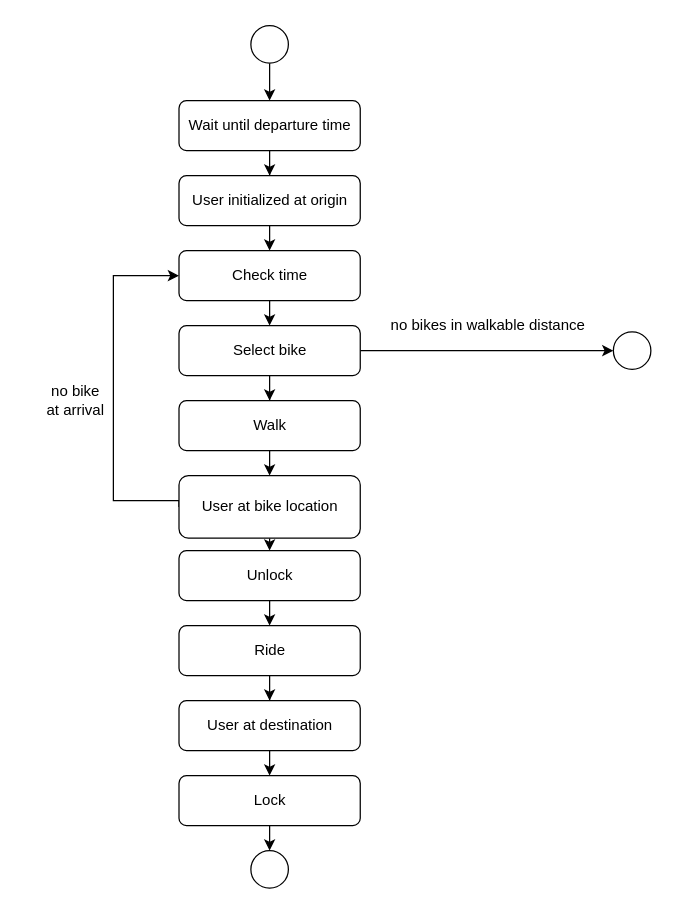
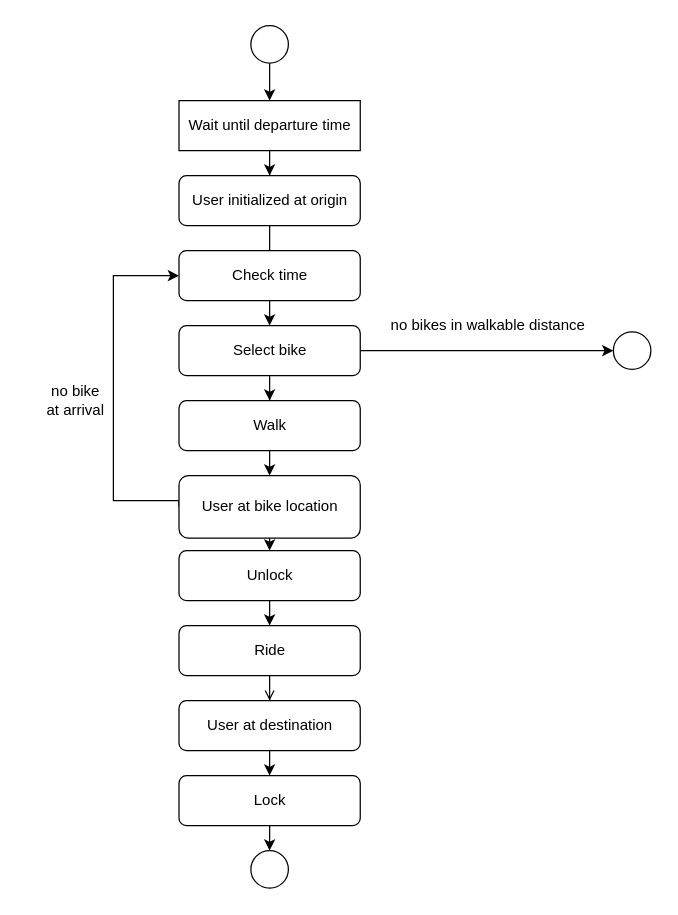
- <mxCell id="3" value="Wait until departure time" style="rounded=1;whiteSpace=wrap;html=1;fontSize=12;glass=0;strokeWidth=1;shadow=0;" parent="1" vertex="1"><mxGeometry x="142.5" y="80" width="145" height="40" as="geometry" /></mxCell>
+ <mxCell id="3" value="Wait until departure time" style="whiteSpace=wrap;html=1;fontSize=12;glass=0;strokeWidth=1;shadow=0;rounded=0;" parent="1" vertex="1"><mxGeometry x="142.5" y="80" width="145" height="40" as="geometry" /></mxCell>
- <mxCell id="6" style="edgeStyle=orthogonalEdgeStyle;rounded=0;orthogonalLoop=1;jettySize=auto;html=1;exitX=0.5;exitY=1;exitDx=0;exitDy=0;entryX=0.5;entryY=0;entryDx=0;entryDy=0;" parent="1" source="7" target="9" edge="1"><mxGeometry relative="1" as="geometry" /></mxCell>
+ <mxCell id="6" style="edgeStyle=orthogonalEdgeStyle;rounded=0;orthogonalLoop=1;jettySize=auto;html=1;exitX=0.5;exitY=1;exitDx=0;exitDy=0;entryX=0.5;entryY=0;entryDx=0;entryDy=0;endArrow=none;" parent="1" source="7" target="9" edge="1"><mxGeometry relative="1" as="geometry" /></mxCell>
- <mxCell id="28" style="edgeStyle=orthogonalEdgeStyle;rounded=0;orthogonalLoop=1;jettySize=auto;html=1;exitX=0.5;exitY=1;exitDx=0;exitDy=0;" edge="1" parent="1" source="29" target="23"><mxGeometry relative="1" as="geometry" /></mxCell>
+ <mxCell id="28" style="edgeStyle=orthogonalEdgeStyle;rounded=0;orthogonalLoop=1;jettySize=auto;html=1;exitX=0.5;exitY=1;exitDx=0;exitDy=0;endArrow=open;" edge="1" parent="1" source="29" target="23"><mxGeometry relative="1" as="geometry" /></mxCell>
